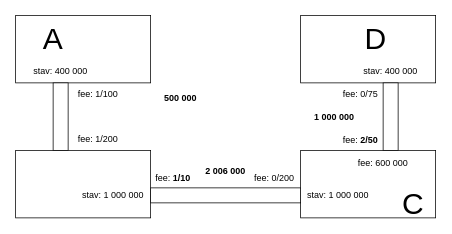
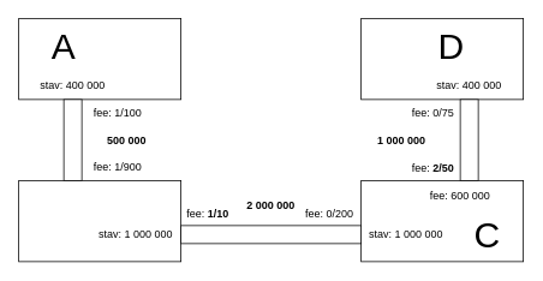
- <mxCell id="10" value="&lt;b&gt;500 000&lt;/b&gt;" style="text;html=1;strokeColor=none;fillColor=none;align=center;verticalAlign=middle;whiteSpace=wrap;rounded=0;" vertex="1" parent="1"><mxGeometry x="190" y="121" width="100" height="20" as="geometry" /></mxCell>
+ <mxCell id="10" value="&lt;b&gt;500 000&lt;/b&gt;" style="text;html=1;strokeColor=none;fillColor=none;align=center;verticalAlign=middle;whiteSpace=wrap;rounded=0;" vertex="1" parent="1"><mxGeometry x="90" y="146" width="100" height="20" as="geometry" /></mxCell>
- <mxCell id="21" value="fee: 1/200" style="text;html=1;strokeColor=none;fillColor=none;align=center;verticalAlign=middle;whiteSpace=wrap;rounded=0;" vertex="1" parent="1"><mxGeometry x="100" y="170" width="60" height="30" as="geometry" /></mxCell>
+ <mxCell id="21" value="fee: 1/900" style="text;html=1;strokeColor=none;fillColor=none;align=center;verticalAlign=middle;whiteSpace=wrap;rounded=0;" vertex="1" parent="1"><mxGeometry x="100" y="170" width="60" height="30" as="geometry" /></mxCell>
- <mxCell id="9" value="&lt;b&gt;2 006 000&lt;/b&gt;" style="text;html=1;strokeColor=none;fillColor=none;align=center;verticalAlign=middle;whiteSpace=wrap;rounded=0;" vertex="1" parent="1"><mxGeometry x="250" y="218" width="100" height="20" as="geometry" /></mxCell>
+ <mxCell id="9" value="&lt;b&gt;2 000 000&lt;/b&gt;" style="text;html=1;strokeColor=none;fillColor=none;align=center;verticalAlign=middle;whiteSpace=wrap;rounded=0;" vertex="1" parent="1"><mxGeometry x="250" y="218" width="100" height="20" as="geometry" /></mxCell>
- <mxCell id="15" value="C" style="text;html=1;strokeColor=none;fillColor=none;align=center;verticalAlign=middle;whiteSpace=wrap;rounded=0;fontSize=40;" vertex="1" parent="1"><mxGeometry x="530" y="260" width="40" height="20" as="geometry" /></mxCell>
+ <mxCell id="15" value="C" style="text;html=1;strokeColor=none;fillColor=none;align=center;verticalAlign=middle;whiteSpace=wrap;rounded=0;fontSize=40;" vertex="1" parent="1"><mxGeometry x="520" y="250" width="40" height="20" as="geometry" /></mxCell>
